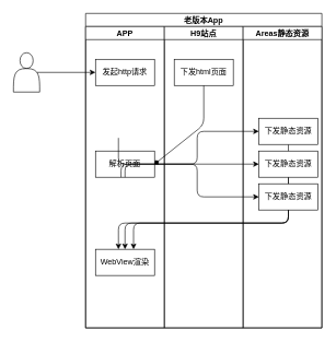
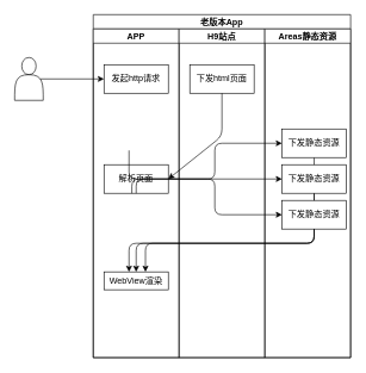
- <mxCell id="15" value="" style="endArrow=diamond;html=1;entryX=1;entryY=0.5;entryDx=0;entryDy=0;exitX=0.5;exitY=1;exitDx=0;exitDy=0;" edge="1" parent="2" source="9" target="7"><mxGeometry width="50" height="50" relative="1" as="geometry"><mxPoint x="-54" y="110" as="sourcePoint" /><mxPoint x="35" y="110" as="targetPoint" /><Array as="points"><mxPoint x="180" y="170" /></Array></mxGeometry></mxCell>
+ <mxCell id="15" value="" style="endArrow=classic;html=1;entryX=1;entryY=0.5;entryDx=0;entryDy=0;exitX=0.5;exitY=1;exitDx=0;exitDy=0;" edge="1" parent="2" source="9" target="7"><mxGeometry width="50" height="50" relative="1" as="geometry"><mxPoint x="-54" y="110" as="sourcePoint" /><mxPoint x="35" y="110" as="targetPoint" /><Array as="points"><mxPoint x="180" y="170" /></Array></mxGeometry></mxCell>
- <mxCell id="6" value="WebView渲染" style="rounded=0;whiteSpace=wrap;html=1;" vertex="1" parent="4"><mxGeometry x="15" y="340" width="90" height="40" as="geometry" /></mxCell>
+ <mxCell id="6" value="WebView渲染" style="rounded=0;whiteSpace=wrap;html=1;" vertex="1" parent="4"><mxGeometry x="15" y="340" width="90" height="25" as="geometry" /></mxCell>
